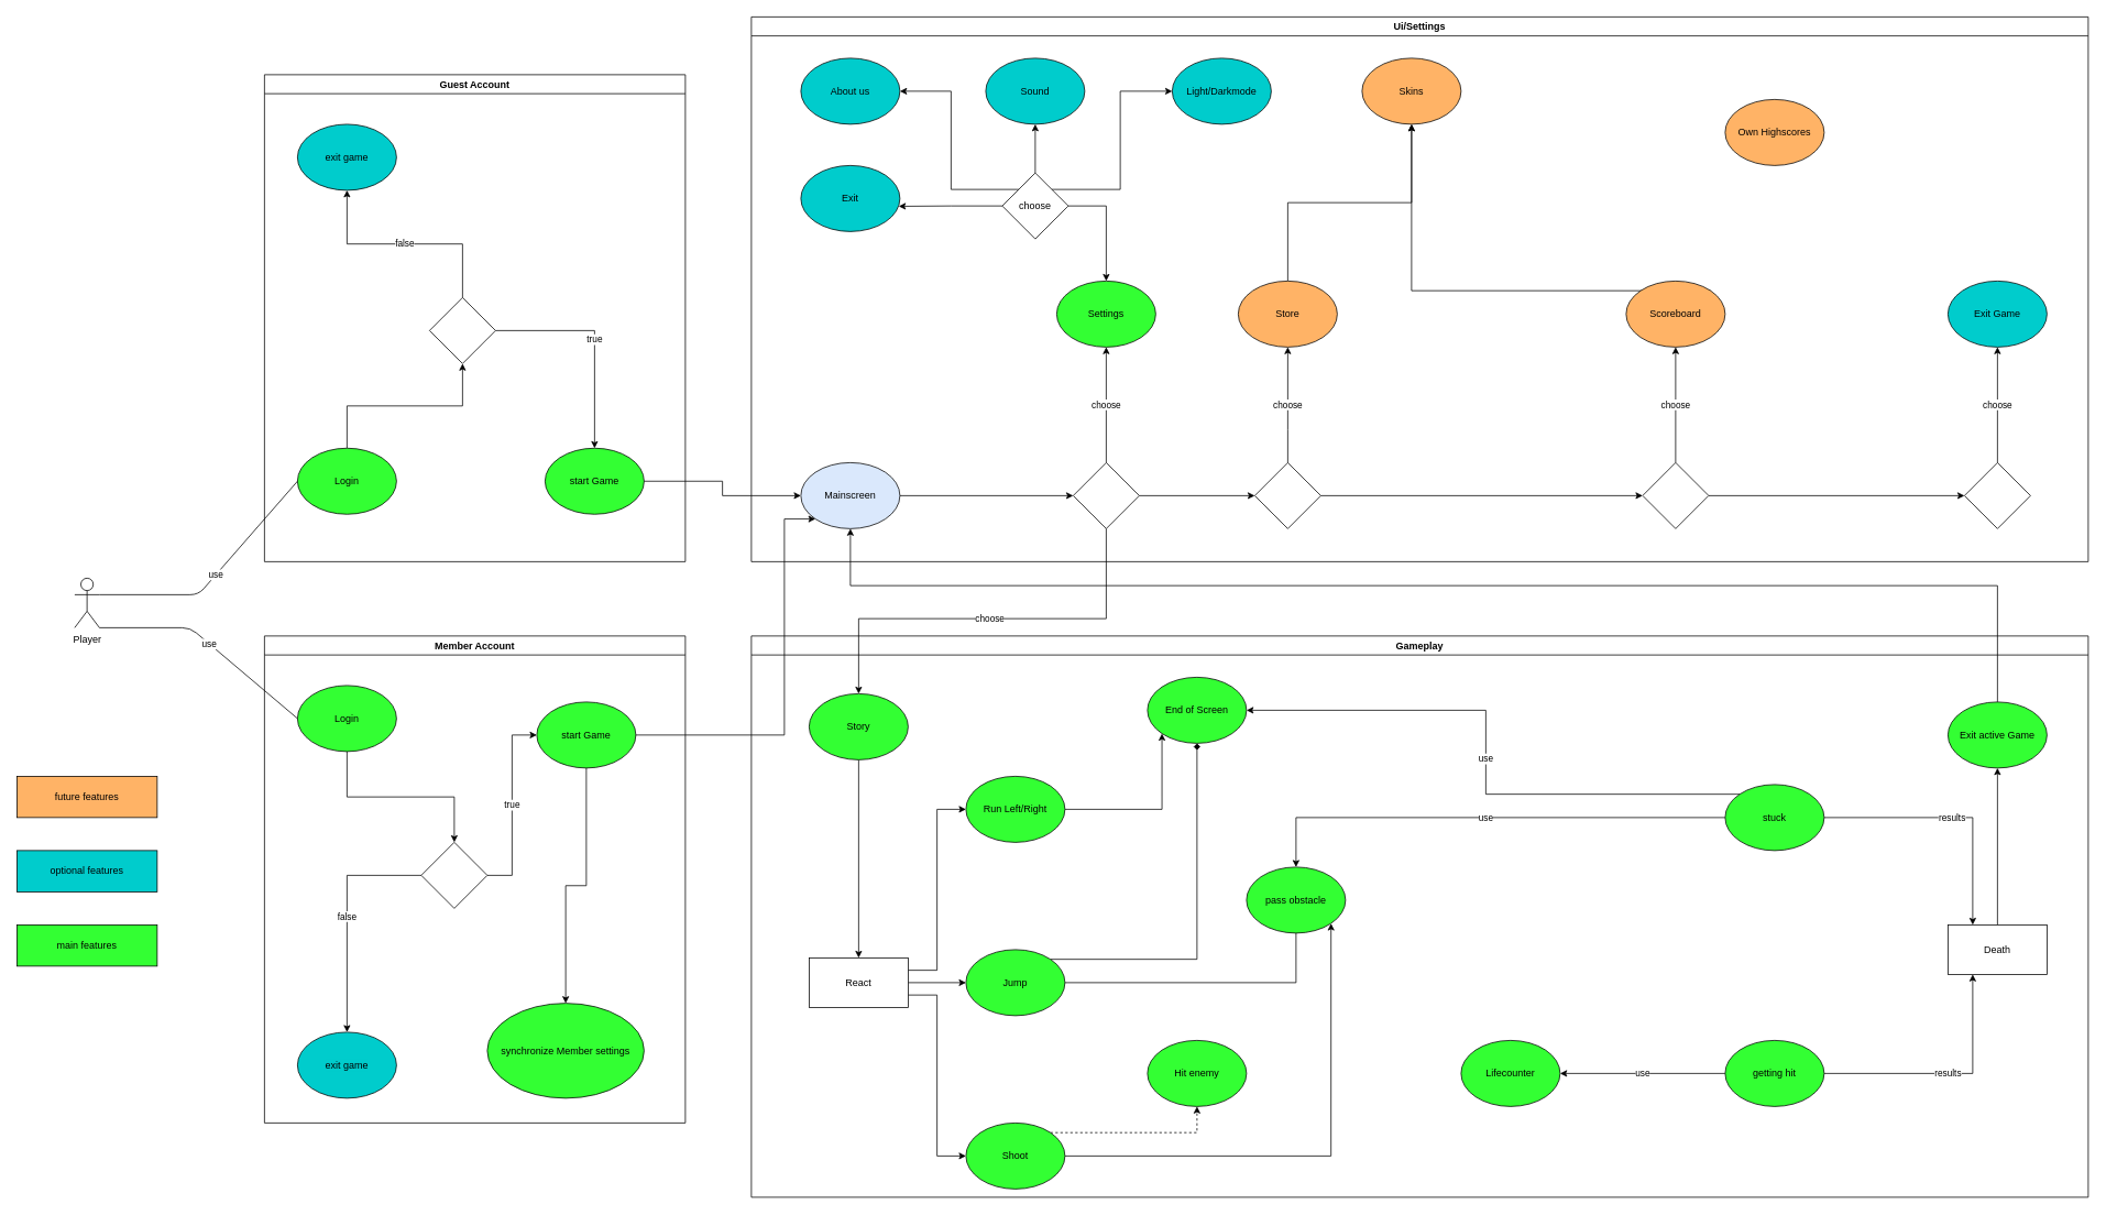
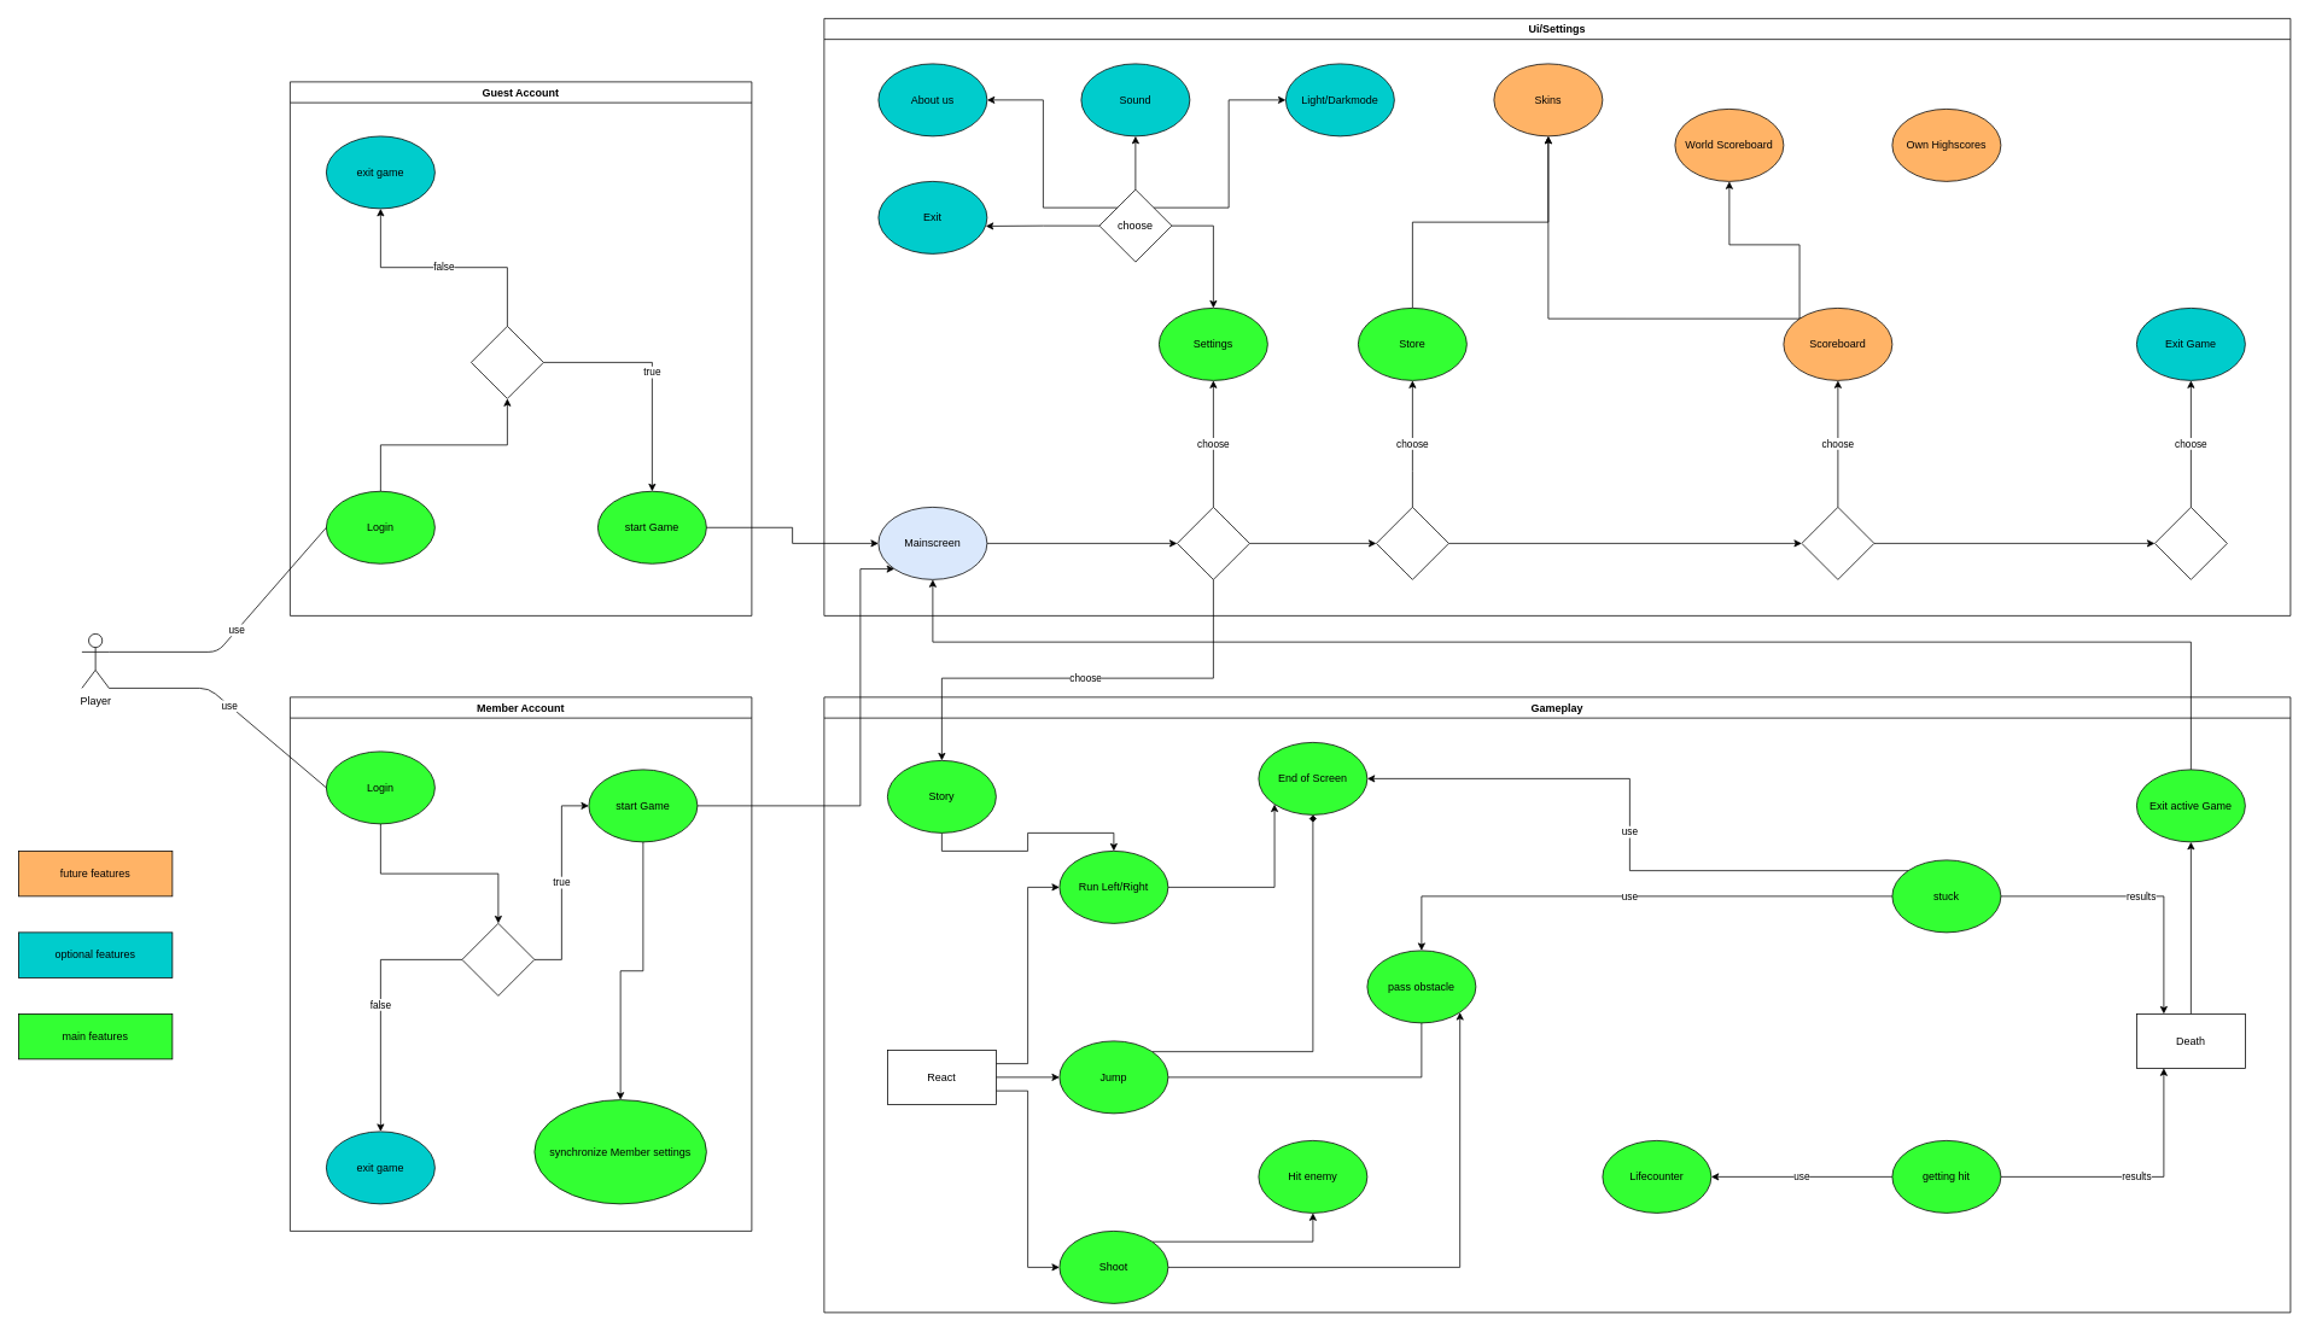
+ <mxCell id="33" value="World Scoreboard" style="ellipse;whiteSpace=wrap;html=1;labelBackgroundColor=none;fillColor=#FFB366;" parent="3" vertex="1"><mxGeometry x="940" y="100" width="120" height="80" as="geometry" /></mxCell>
+ <mxCell id="16" style="edgeStyle=orthogonalEdgeStyle;rounded=0;orthogonalLoop=1;jettySize=auto;html=1;exitX=0;exitY=0;exitDx=0;exitDy=0;entryX=0.5;entryY=1;entryDx=0;entryDy=0;" parent="3" source="18" target="33" edge="1"><mxGeometry relative="1" as="geometry" /></mxCell>
- <mxCell id="14" value="Store" style="ellipse;whiteSpace=wrap;html=1;labelBackgroundColor=none;fillColor=#FFB366;" parent="3" vertex="1"><mxGeometry x="590" y="320" width="120" height="80" as="geometry" /></mxCell>
+ <mxCell id="14" value="Store" style="ellipse;whiteSpace=wrap;html=1;labelBackgroundColor=none;fillColor=#33ff33;" parent="3" vertex="1"><mxGeometry x="590" y="320" width="120" height="80" as="geometry" /></mxCell>
- <mxCell id="36" style="edgeStyle=orthogonalEdgeStyle;rounded=0;orthogonalLoop=1;jettySize=auto;html=1;exitX=0.5;exitY=1;exitDx=0;exitDy=0;" parent="35" source="37" target="41" edge="1"><mxGeometry relative="1" as="geometry" /></mxCell>
+ <mxCell id="36" style="edgeStyle=orthogonalEdgeStyle;rounded=0;orthogonalLoop=1;jettySize=auto;html=1;exitX=0.5;exitY=1;exitDx=0;exitDy=0;" parent="35" source="37" target="43" edge="1"><mxGeometry relative="1" as="geometry" /></mxCell>
- <mxCell id="47" style="edgeStyle=orthogonalEdgeStyle;rounded=0;orthogonalLoop=1;jettySize=auto;html=1;exitX=1;exitY=0;exitDx=0;exitDy=0;entryX=0.5;entryY=1;entryDx=0;entryDy=0;dashed=1;" parent="35" source="49" target="52" edge="1"><mxGeometry relative="1" as="geometry" /></mxCell>
+ <mxCell id="47" style="edgeStyle=orthogonalEdgeStyle;rounded=0;orthogonalLoop=1;jettySize=auto;html=1;exitX=1;exitY=0;exitDx=0;exitDy=0;entryX=0.5;entryY=1;entryDx=0;entryDy=0;" parent="35" source="49" target="52" edge="1"><mxGeometry relative="1" as="geometry" /></mxCell>
